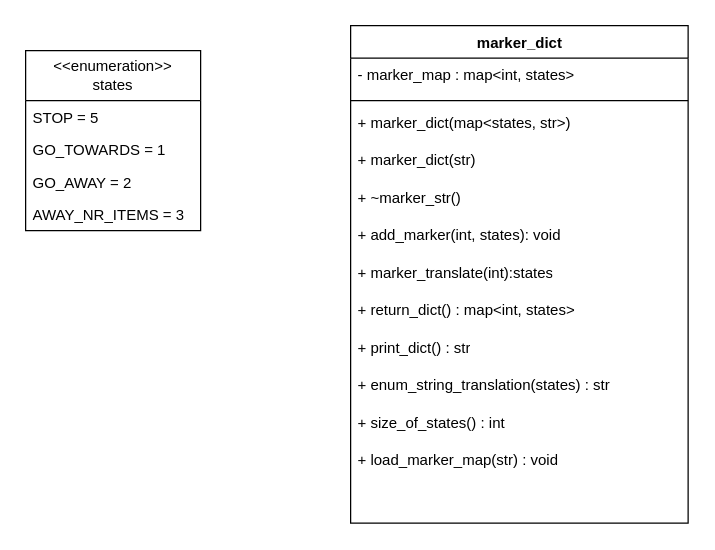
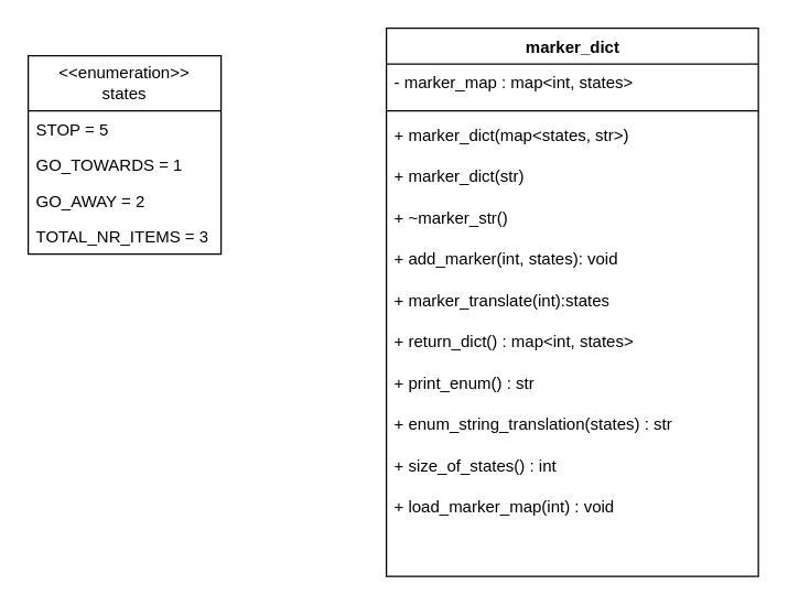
- <mxCell id="19" value="AWAY_NR_ITEMS = 3" style="text;strokeColor=none;fillColor=none;align=left;verticalAlign=top;spacingLeft=4;spacingRight=4;overflow=hidden;rotatable=0;points=[[0,0.5],[1,0.5]];portConstraint=eastwest;whiteSpace=wrap;html=1;" vertex="1" parent="15"><mxGeometry y="118" width="140" height="26" as="geometry" /></mxCell>
+ <mxCell id="19" value="TOTAL_NR_ITEMS = 3" style="text;strokeColor=none;fillColor=none;align=left;verticalAlign=top;spacingLeft=4;spacingRight=4;overflow=hidden;rotatable=0;points=[[0,0.5],[1,0.5]];portConstraint=eastwest;whiteSpace=wrap;html=1;" vertex="1" parent="15"><mxGeometry y="118" width="140" height="26" as="geometry" /></mxCell>
- <mxCell id="11" value="&lt;div&gt;+ print_dict() : str&lt;/div&gt;&lt;div&gt;&lt;br&gt;&lt;/div&gt;" style="text;html=1;strokeColor=none;fillColor=none;align=left;verticalAlign=top;spacingLeft=4;spacingRight=4;whiteSpace=wrap;overflow=hidden;rotatable=0;points=[[0,0.5],[1,0.5]];portConstraint=eastwest;" vertex="1" parent="2"><mxGeometry y="244" width="270" height="30" as="geometry" /></mxCell>
+ <mxCell id="11" value="&lt;div&gt;+ print_enum() : str&lt;/div&gt;&lt;div&gt;&lt;br&gt;&lt;/div&gt;" style="text;html=1;strokeColor=none;fillColor=none;align=left;verticalAlign=top;spacingLeft=4;spacingRight=4;whiteSpace=wrap;overflow=hidden;rotatable=0;points=[[0,0.5],[1,0.5]];portConstraint=eastwest;" vertex="1" parent="2"><mxGeometry y="244" width="270" height="30" as="geometry" /></mxCell>
- <mxCell id="14" value="+ load_marker_map(str) : void" style="text;html=1;strokeColor=none;fillColor=none;align=left;verticalAlign=top;spacingLeft=4;spacingRight=4;whiteSpace=wrap;overflow=hidden;rotatable=0;points=[[0,0.5],[1,0.5]];portConstraint=eastwest;" vertex="1" parent="2"><mxGeometry y="334" width="270" height="30" as="geometry" /></mxCell>
+ <mxCell id="14" value="+ load_marker_map(int) : void" style="text;html=1;strokeColor=none;fillColor=none;align=left;verticalAlign=top;spacingLeft=4;spacingRight=4;whiteSpace=wrap;overflow=hidden;rotatable=0;points=[[0,0.5],[1,0.5]];portConstraint=eastwest;" vertex="1" parent="2"><mxGeometry y="334" width="270" height="30" as="geometry" /></mxCell>
